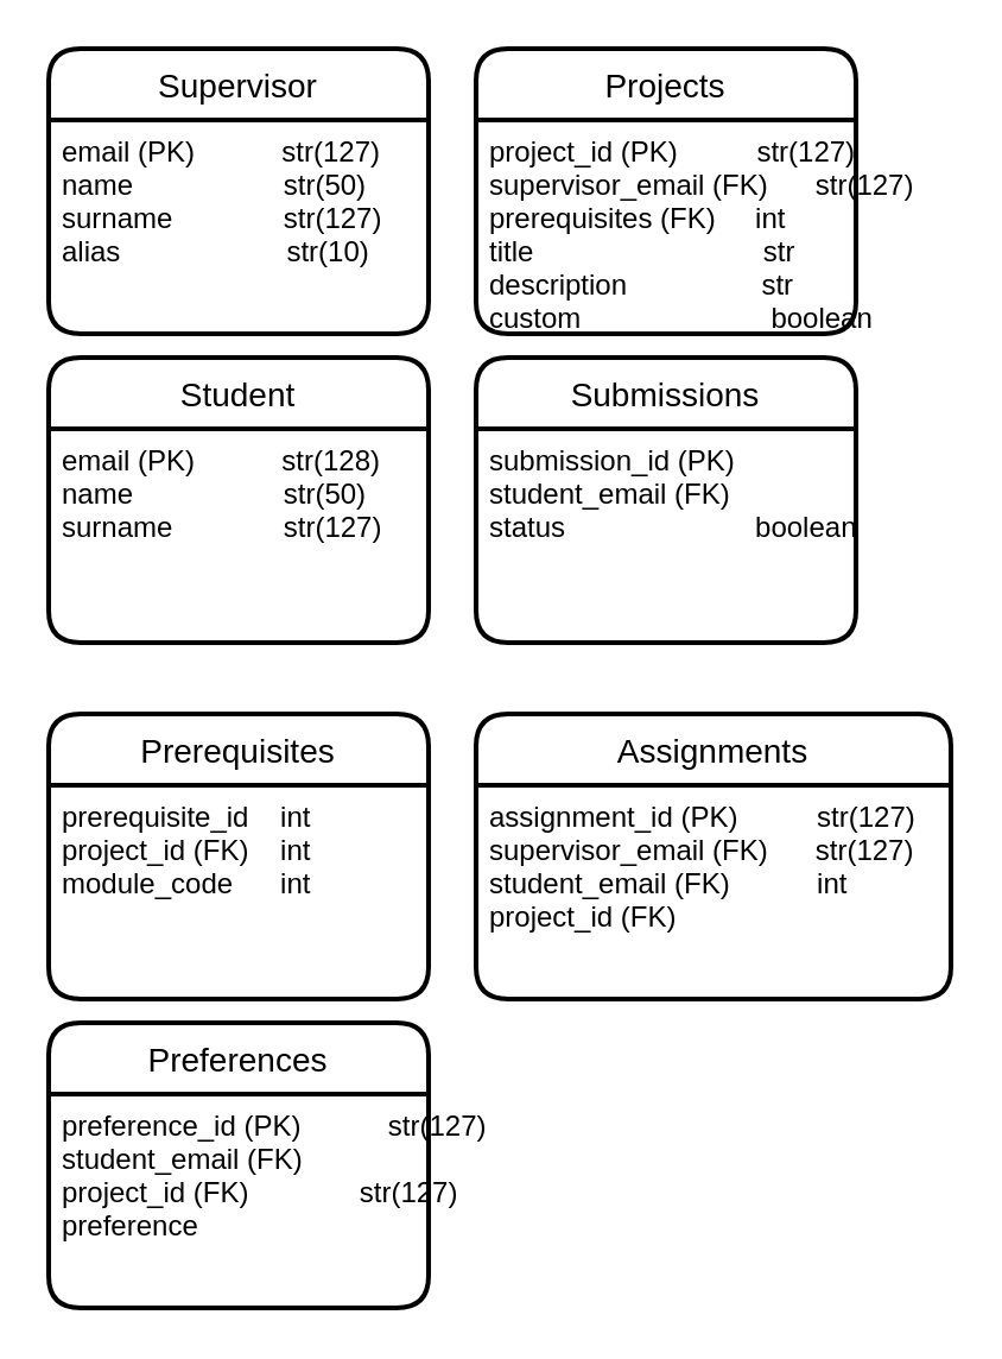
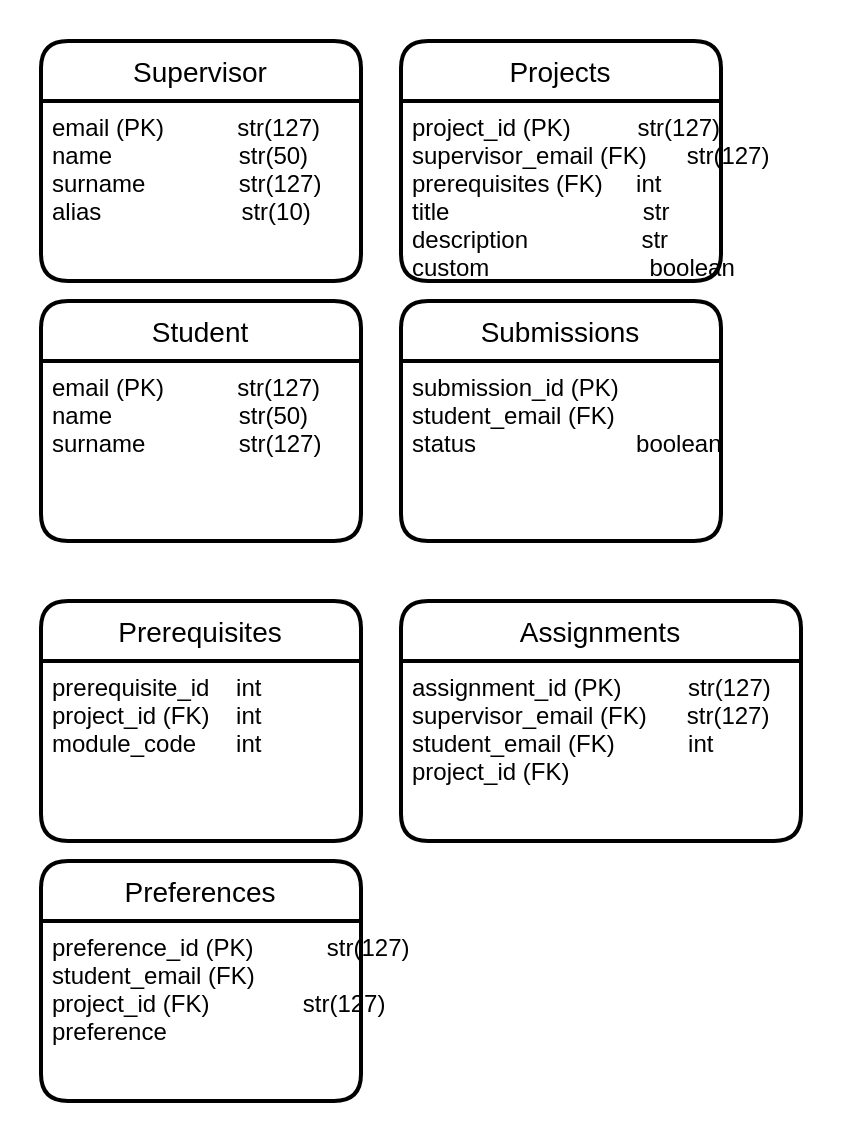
- <mxCell id="5" value="email (PK)           str(128)&#10;name                   str(50)&#10;surname              str(127)&#10;&#10;            " style="align=left;strokeColor=none;fillColor=none;spacingLeft=4;fontSize=12;verticalAlign=top;resizable=0;rotatable=0;part=1;" vertex="1" parent="4"><mxGeometry y="30" width="160" height="90" as="geometry" /></mxCell>
+ <mxCell id="5" value="email (PK)           str(127)&#10;name                   str(50)&#10;surname              str(127)&#10;&#10;            " style="align=left;strokeColor=none;fillColor=none;spacingLeft=4;fontSize=12;verticalAlign=top;resizable=0;rotatable=0;part=1;" vertex="1" parent="4"><mxGeometry y="30" width="160" height="90" as="geometry" /></mxCell>
